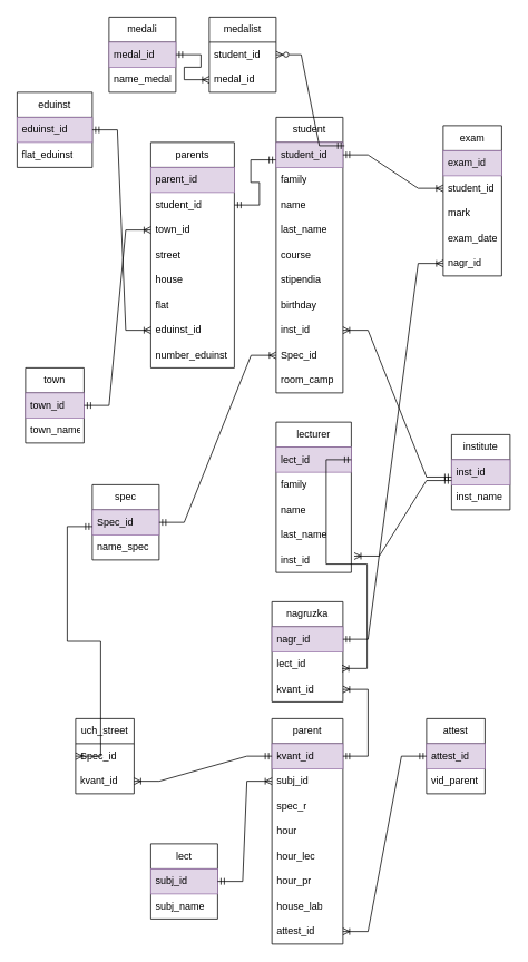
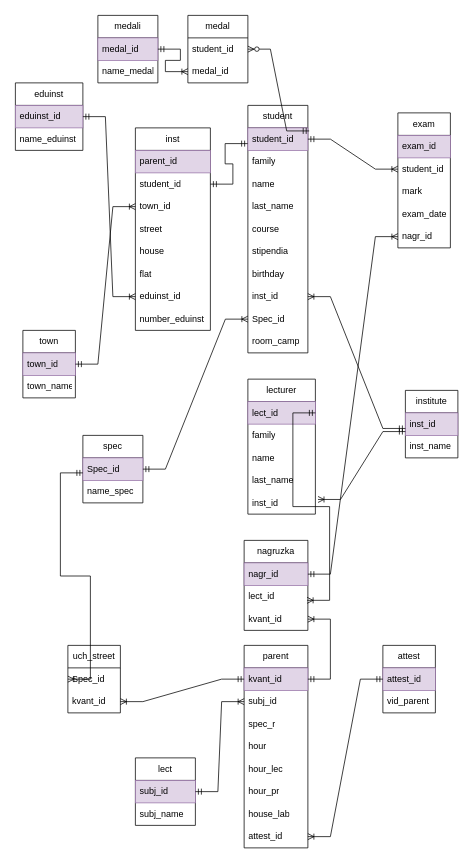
- <mxCell id="2" value="medalist" style="swimlane;fontStyle=0;childLayout=stackLayout;horizontal=1;startSize=30;horizontalStack=0;resizeParent=1;resizeParentMax=0;resizeLast=0;collapsible=1;marginBottom=0;whiteSpace=wrap;html=1;" vertex="1" parent="1"><mxGeometry x="250" y="20" width="80" height="90" as="geometry" /></mxCell>
+ <mxCell id="2" value="medal" style="swimlane;fontStyle=0;childLayout=stackLayout;horizontal=1;startSize=30;horizontalStack=0;resizeParent=1;resizeParentMax=0;resizeLast=0;collapsible=1;marginBottom=0;whiteSpace=wrap;html=1;" vertex="1" parent="1"><mxGeometry x="250" y="20" width="80" height="90" as="geometry" /></mxCell>
- <mxCell id="10" value="flat_eduinst" style="text;strokeColor=none;fillColor=none;align=left;verticalAlign=middle;spacingLeft=4;spacingRight=4;overflow=hidden;points=[[0,0.5],[1,0.5]];portConstraint=eastwest;rotatable=0;whiteSpace=wrap;html=1;" vertex="1" parent="8"><mxGeometry y="60" width="90" height="30" as="geometry" /></mxCell>
+ <mxCell id="10" value="name_eduinst" style="text;strokeColor=none;fillColor=none;align=left;verticalAlign=middle;spacingLeft=4;spacingRight=4;overflow=hidden;points=[[0,0.5],[1,0.5]];portConstraint=eastwest;rotatable=0;whiteSpace=wrap;html=1;" vertex="1" parent="8"><mxGeometry y="60" width="90" height="30" as="geometry" /></mxCell>
- <mxCell id="34" value="parents" style="swimlane;fontStyle=0;childLayout=stackLayout;horizontal=1;startSize=30;horizontalStack=0;resizeParent=1;resizeParentMax=0;resizeLast=0;collapsible=1;marginBottom=0;whiteSpace=wrap;html=1;" vertex="1" parent="1"><mxGeometry x="180" y="170" width="100" height="270" as="geometry" /></mxCell>
+ <mxCell id="34" value="inst" style="swimlane;fontStyle=0;childLayout=stackLayout;horizontal=1;startSize=30;horizontalStack=0;resizeParent=1;resizeParentMax=0;resizeLast=0;collapsible=1;marginBottom=0;whiteSpace=wrap;html=1;" vertex="1" parent="1"><mxGeometry x="180" y="170" width="100" height="270" as="geometry" /></mxCell>
